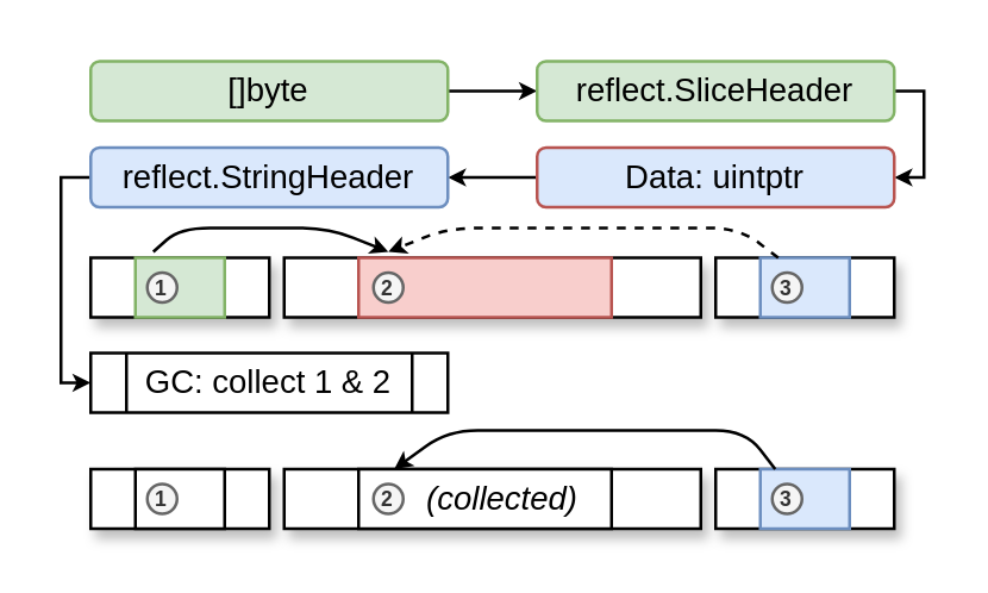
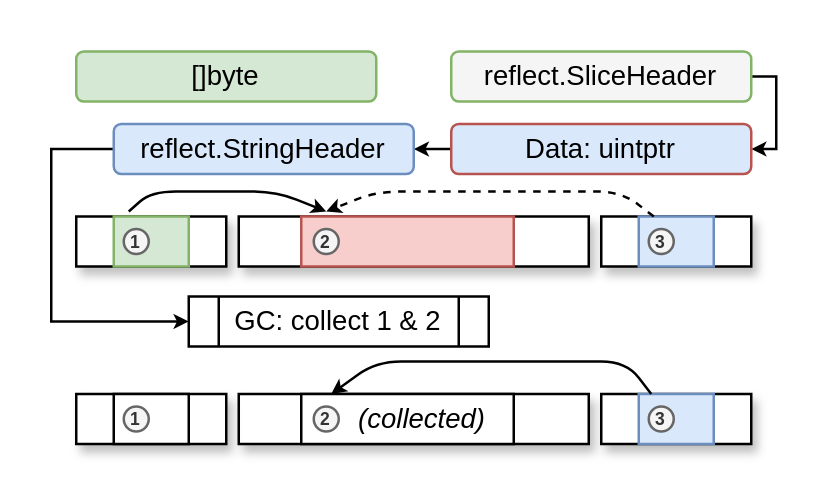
- <mxCell id="2" style="edgeStyle=orthogonalEdgeStyle;rounded=0;orthogonalLoop=1;jettySize=auto;html=1;exitX=1;exitY=0.5;exitDx=0;exitDy=0;entryX=0;entryY=0.5;entryDx=0;entryDy=0;strokeWidth=1;endSize=3;" parent="1" source="3" target="5" edge="1"><mxGeometry relative="1" as="geometry" /></mxCell>
- <mxCell id="5" value="&lt;font style=&quot;font-size: 11px&quot;&gt;reflect.SliceHeader&lt;/font&gt;" style="rounded=1;whiteSpace=wrap;html=1;fillColor=#d5e8d4;strokeColor=#82b366;" parent="1" vertex="1"><mxGeometry x="180" y="20" width="120" height="20" as="geometry" /></mxCell>
+ <mxCell id="5" value="&lt;font style=&quot;font-size: 11px&quot;&gt;reflect.SliceHeader&lt;/font&gt;" style="rounded=1;whiteSpace=wrap;html=1;fillColor=#f5f5f5;strokeColor=#82b366;" parent="1" vertex="1"><mxGeometry x="180" y="20" width="120" height="20" as="geometry" /></mxCell>
- <mxCell id="9" value="reflect.StringHeader" style="rounded=1;whiteSpace=wrap;html=1;fillColor=#dae8fc;strokeColor=#6c8ebf;fontSize=11;" parent="1" vertex="1"><mxGeometry x="30" y="49" width="120" height="20" as="geometry" /></mxCell>
+ <mxCell id="9" value="reflect.StringHeader" style="rounded=1;whiteSpace=wrap;html=1;fillColor=#dae8fc;strokeColor=#6c8ebf;fontSize=11;" parent="1" vertex="1"><mxGeometry x="45" y="49" width="120" height="20" as="geometry" /></mxCell>
- <mxCell id="10" value="GC: collect 1 &amp;amp; 2" style="shape=process;whiteSpace=wrap;html=1;backgroundOutline=1;fontSize=11;" parent="1" vertex="1"><mxGeometry x="30" y="118" width="120" height="20" as="geometry" /></mxCell>
+ <mxCell id="10" value="GC: collect 1 &amp;amp; 2" style="shape=process;whiteSpace=wrap;html=1;backgroundOutline=1;fontSize=11;" parent="1" vertex="1"><mxGeometry x="75" y="118" width="120" height="20" as="geometry" /></mxCell>
